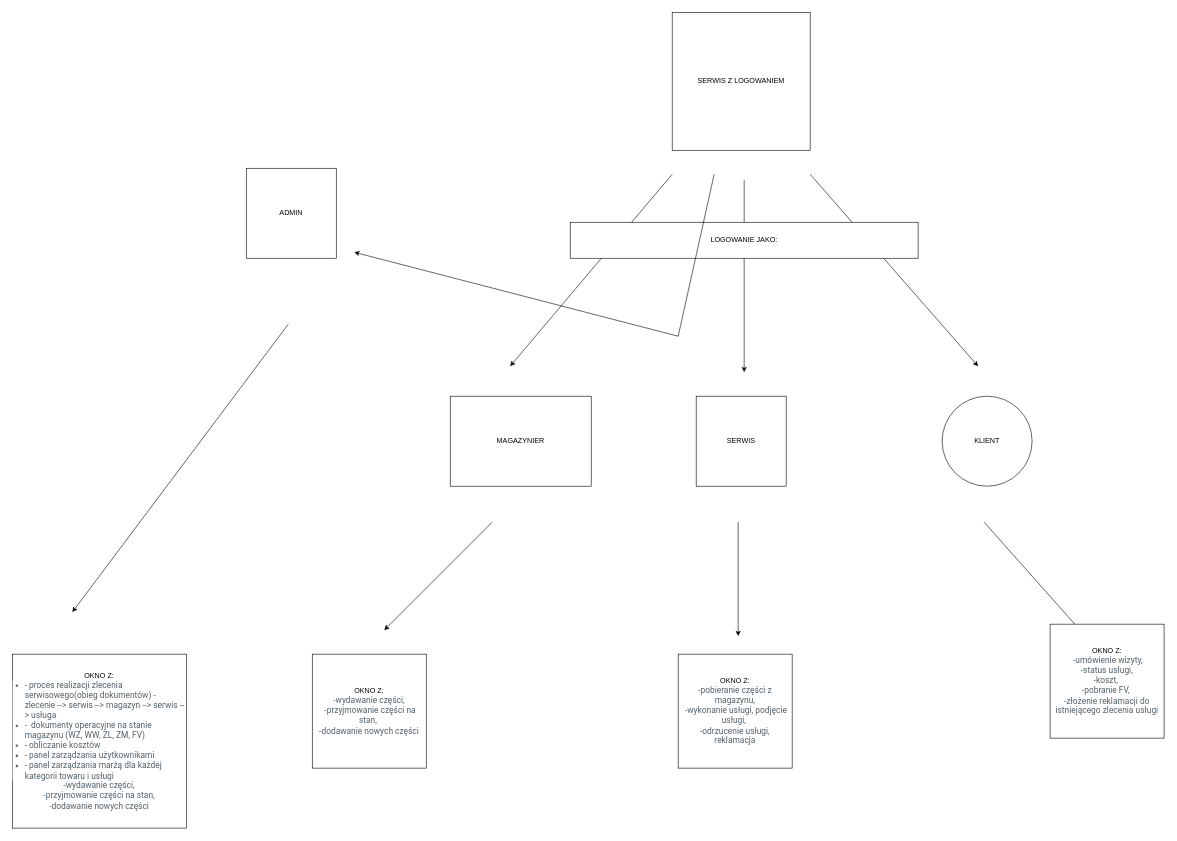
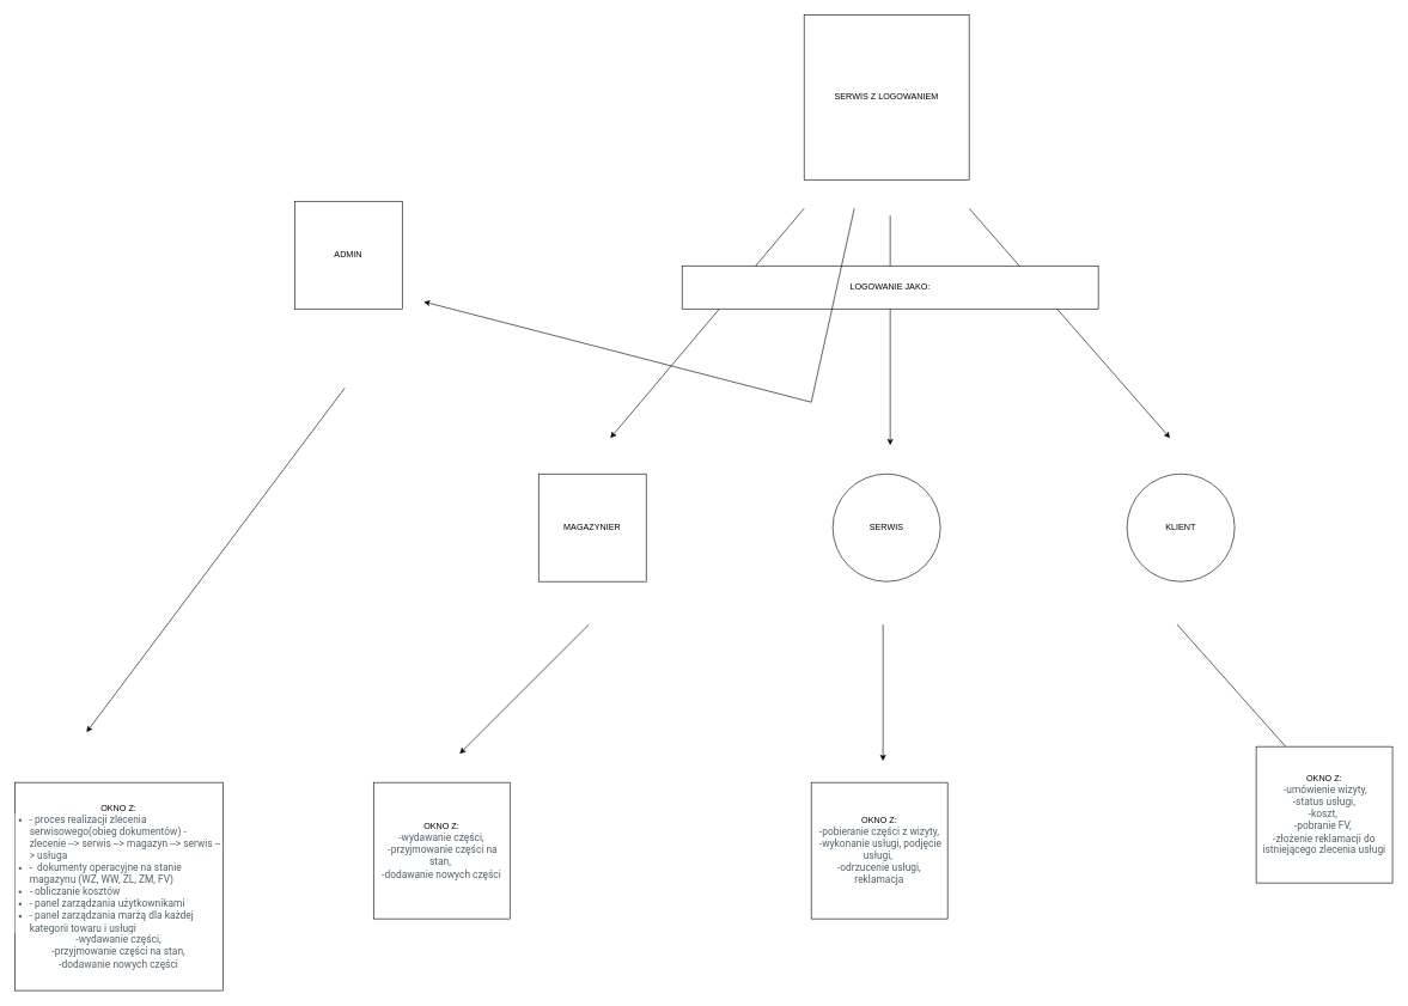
- <mxCell id="10" value="MAGAZYNIER" style="whiteSpace=wrap;html=1;aspect=fixed;" vertex="1" parent="1"><mxGeometry x="750" y="660" width="235" height="150" as="geometry" /></mxCell>
+ <mxCell id="10" value="MAGAZYNIER" style="whiteSpace=wrap;html=1;aspect=fixed;" vertex="1" parent="1"><mxGeometry x="750" y="660" width="150" height="150" as="geometry" /></mxCell>
- <mxCell id="12" value="SERWIS" style="whiteSpace=wrap;html=1;aspect=fixed;" vertex="1" parent="1"><mxGeometry x="1160" y="660" width="150" height="150" as="geometry" /></mxCell>
+ <mxCell id="12" value="SERWIS" style="ellipse;whiteSpace=wrap;html=1;aspect=fixed;" vertex="1" parent="1"><mxGeometry x="1160" y="660" width="150" height="150" as="geometry" /></mxCell>
- <mxCell id="3" value="&lt;div&gt;OKNO Z:&lt;/div&gt;&lt;div&gt;&lt;span style=&quot;color: rgb(82, 96, 105); font-family: Roboto, sans-serif; font-size: 14px; text-align: left; background-color: rgb(255, 255, 255);&quot;&gt;-pobieranie części z magazynu,&lt;/span&gt;&lt;/div&gt;&lt;div&gt;&lt;span style=&quot;color: rgb(82, 96, 105); font-family: Roboto, sans-serif; font-size: 14px; text-align: left; background-color: rgb(255, 255, 255);&quot;&gt;&amp;nbsp;-wykonanie usługi, podjęcie usługi,&amp;nbsp;&lt;/span&gt;&lt;/div&gt;&lt;div&gt;&lt;span style=&quot;color: rgb(82, 96, 105); font-family: Roboto, sans-serif; font-size: 14px; text-align: left; background-color: rgb(255, 255, 255);&quot;&gt;-odrzucenie usługi, reklamacja&lt;/span&gt;&lt;br&gt;&lt;/div&gt;" style="whiteSpace=wrap;html=1;aspect=fixed;align=center;" vertex="1" parent="1"><mxGeometry x="1130" y="1090" width="190" height="190" as="geometry" /></mxCell>
+ <mxCell id="3" value="&lt;div&gt;OKNO Z:&lt;/div&gt;&lt;div&gt;&lt;span style=&quot;color: rgb(82, 96, 105); font-family: Roboto, sans-serif; font-size: 14px; text-align: left; background-color: rgb(255, 255, 255);&quot;&gt;-pobieranie części z wizyty,&lt;/span&gt;&lt;/div&gt;&lt;div&gt;&lt;span style=&quot;color: rgb(82, 96, 105); font-family: Roboto, sans-serif; font-size: 14px; text-align: left; background-color: rgb(255, 255, 255);&quot;&gt;&amp;nbsp;-wykonanie usługi, podjęcie usługi,&amp;nbsp;&lt;/span&gt;&lt;/div&gt;&lt;div&gt;&lt;span style=&quot;color: rgb(82, 96, 105); font-family: Roboto, sans-serif; font-size: 14px; text-align: left; background-color: rgb(255, 255, 255);&quot;&gt;-odrzucenie usługi, reklamacja&lt;/span&gt;&lt;br&gt;&lt;/div&gt;" style="whiteSpace=wrap;html=1;aspect=fixed;align=center;" vertex="1" parent="1"><mxGeometry x="1130" y="1090" width="190" height="190" as="geometry" /></mxCell>
